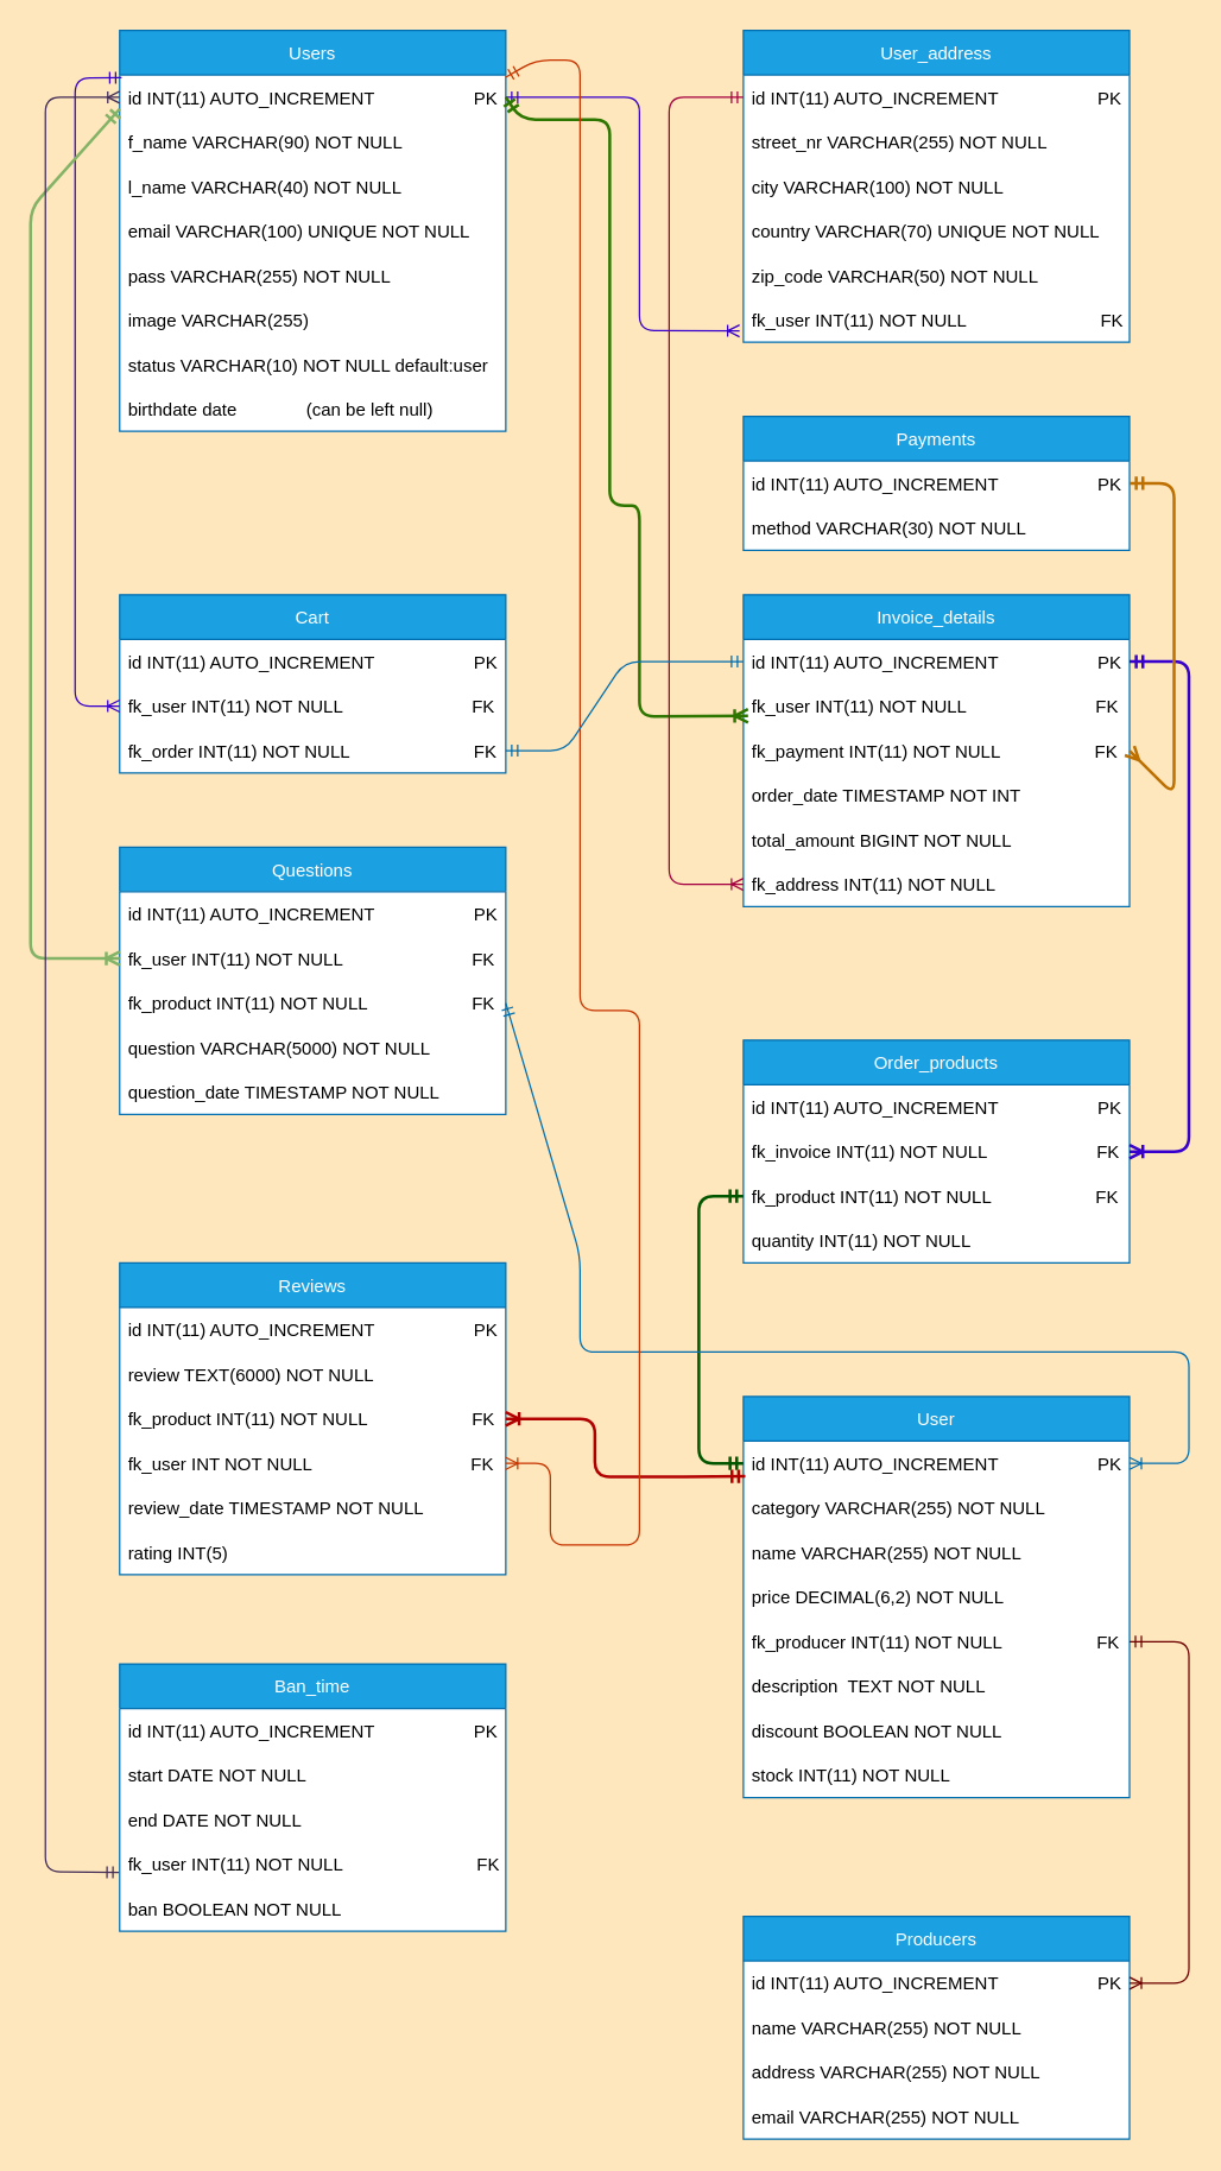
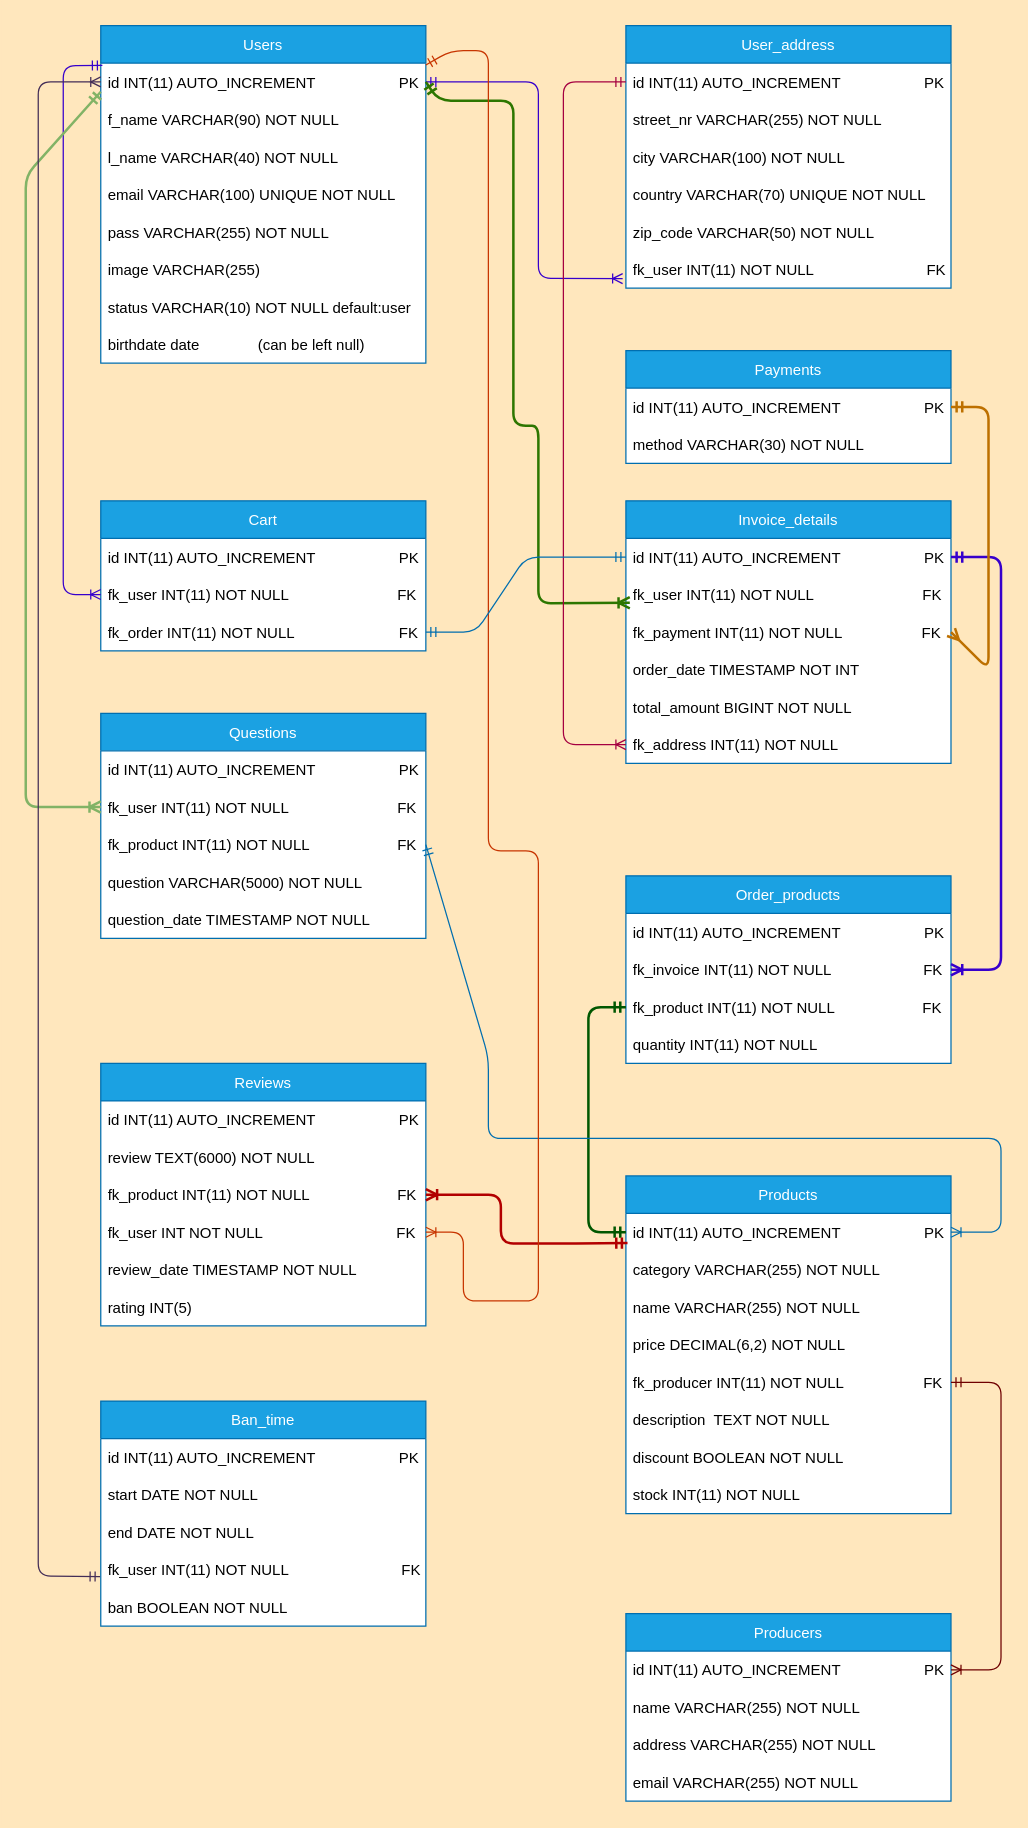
- <mxCell id="37" value="User" style="swimlane;fontStyle=0;childLayout=stackLayout;horizontal=1;startSize=30;horizontalStack=0;resizeParent=1;resizeParentMax=0;resizeLast=0;collapsible=1;marginBottom=0;swimlaneFillColor=default;fillColor=#1ba1e2;fontColor=#ffffff;strokeColor=#006EAF;" parent="1" vertex="1"><mxGeometry x="500" y="940" width="260" height="270" as="geometry" /></mxCell>
+ <mxCell id="37" value="Products" style="swimlane;fontStyle=0;childLayout=stackLayout;horizontal=1;startSize=30;horizontalStack=0;resizeParent=1;resizeParentMax=0;resizeLast=0;collapsible=1;marginBottom=0;swimlaneFillColor=default;fillColor=#1ba1e2;fontColor=#ffffff;strokeColor=#006EAF;" parent="1" vertex="1"><mxGeometry x="500" y="940" width="260" height="270" as="geometry" /></mxCell>
